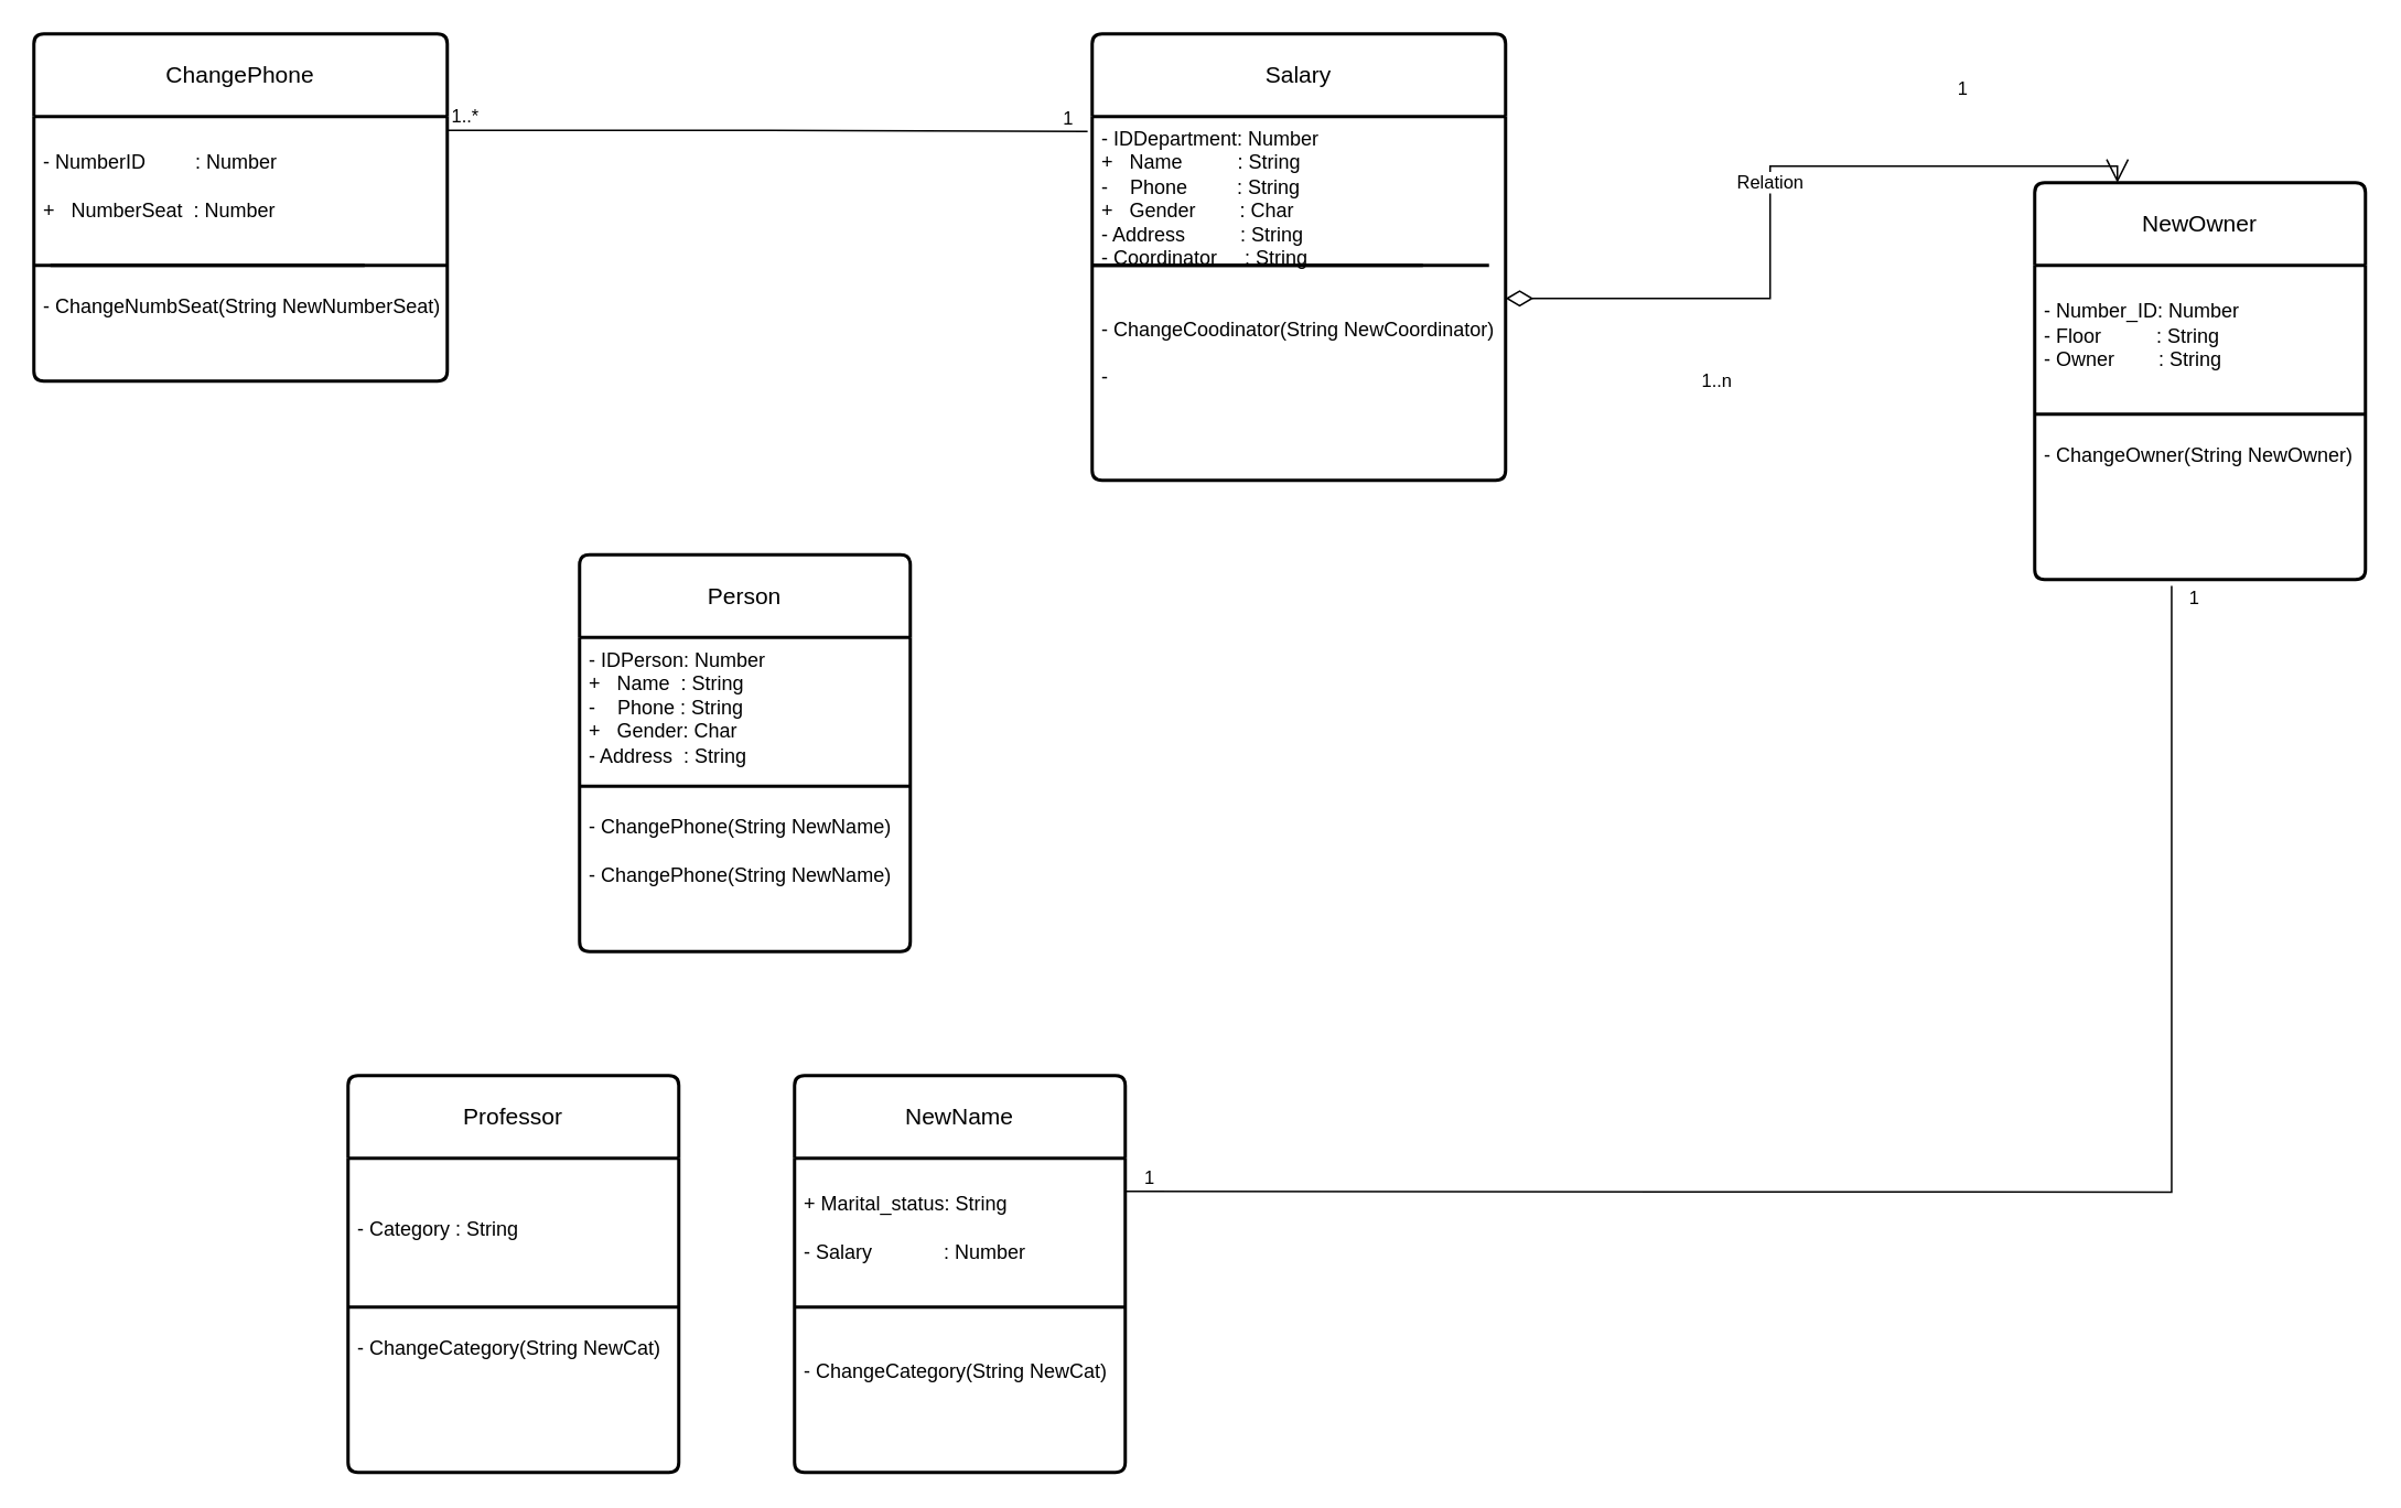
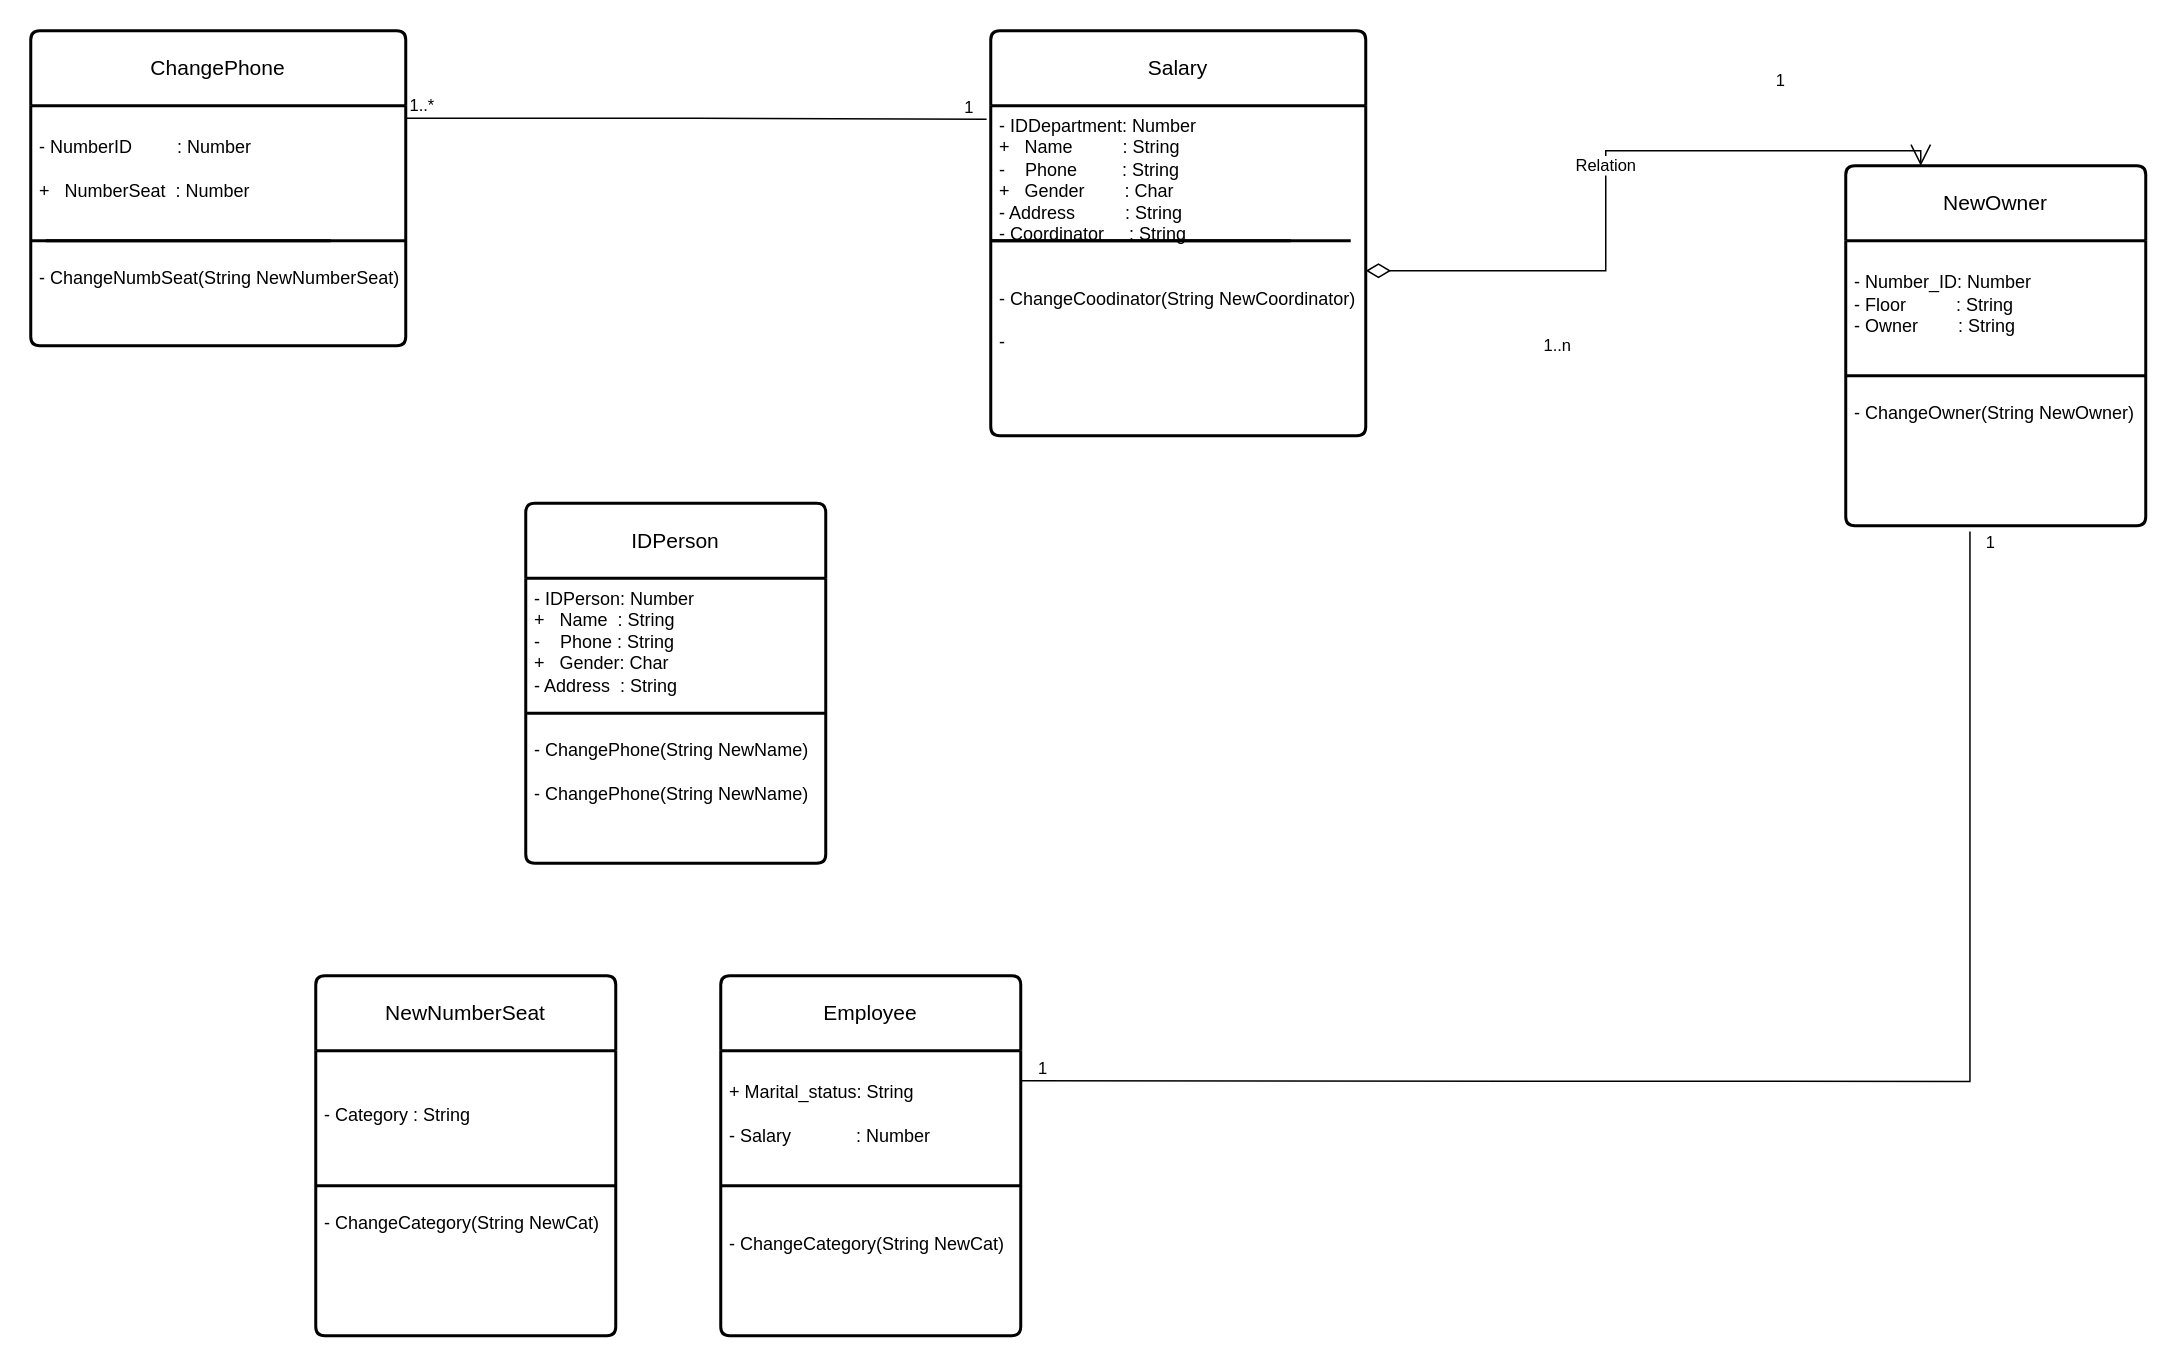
- <mxCell id="2" value="Person" style="swimlane;childLayout=stackLayout;horizontal=1;startSize=50;horizontalStack=0;rounded=1;fontSize=14;fontStyle=0;strokeWidth=2;resizeParent=0;resizeLast=1;shadow=0;dashed=0;align=center;arcSize=4;whiteSpace=wrap;html=1;" parent="1" vertex="1"><mxGeometry x="350" y="335" width="200" height="240" as="geometry" /></mxCell>
+ <mxCell id="2" value="IDPerson" style="swimlane;childLayout=stackLayout;horizontal=1;startSize=50;horizontalStack=0;rounded=1;fontSize=14;fontStyle=0;strokeWidth=2;resizeParent=0;resizeLast=1;shadow=0;dashed=0;align=center;arcSize=4;whiteSpace=wrap;html=1;" parent="1" vertex="1"><mxGeometry x="350" y="335" width="200" height="240" as="geometry" /></mxCell>
- <mxCell id="10" value="Professor" style="swimlane;childLayout=stackLayout;horizontal=1;startSize=50;horizontalStack=0;rounded=1;fontSize=14;fontStyle=0;strokeWidth=2;resizeParent=0;resizeLast=1;shadow=0;dashed=0;align=center;arcSize=4;whiteSpace=wrap;html=1;" parent="1" vertex="1"><mxGeometry x="210" y="650" width="200" height="240" as="geometry" /></mxCell>
+ <mxCell id="10" value="NewNumberSeat" style="swimlane;childLayout=stackLayout;horizontal=1;startSize=50;horizontalStack=0;rounded=1;fontSize=14;fontStyle=0;strokeWidth=2;resizeParent=0;resizeLast=1;shadow=0;dashed=0;align=center;arcSize=4;whiteSpace=wrap;html=1;" parent="1" vertex="1"><mxGeometry x="210" y="650" width="200" height="240" as="geometry" /></mxCell>
- <mxCell id="6" value="NewName" style="swimlane;childLayout=stackLayout;horizontal=1;startSize=50;horizontalStack=0;rounded=1;fontSize=14;fontStyle=0;strokeWidth=2;resizeParent=0;resizeLast=1;shadow=0;dashed=0;align=center;arcSize=4;whiteSpace=wrap;html=1;" parent="1" vertex="1"><mxGeometry x="480" y="650" width="200" height="240" as="geometry" /></mxCell>
+ <mxCell id="6" value="Employee" style="swimlane;childLayout=stackLayout;horizontal=1;startSize=50;horizontalStack=0;rounded=1;fontSize=14;fontStyle=0;strokeWidth=2;resizeParent=0;resizeLast=1;shadow=0;dashed=0;align=center;arcSize=4;whiteSpace=wrap;html=1;" parent="1" vertex="1"><mxGeometry x="480" y="650" width="200" height="240" as="geometry" /></mxCell>
